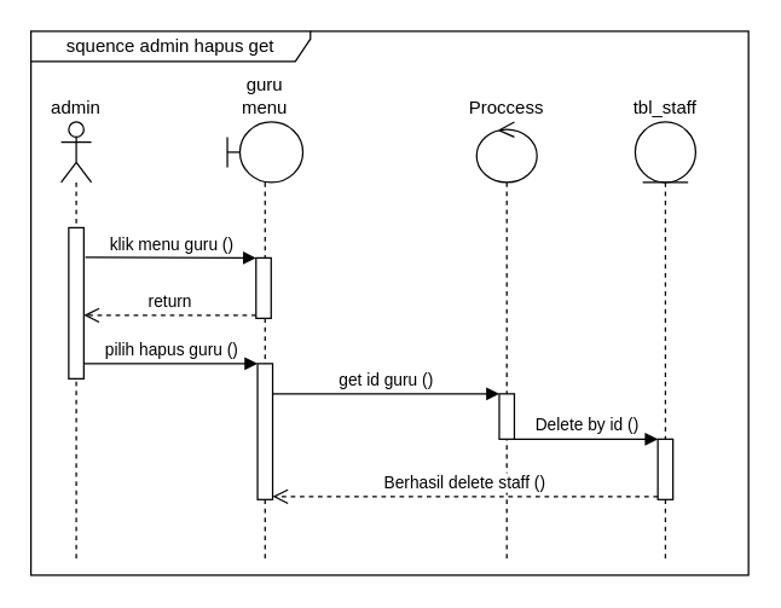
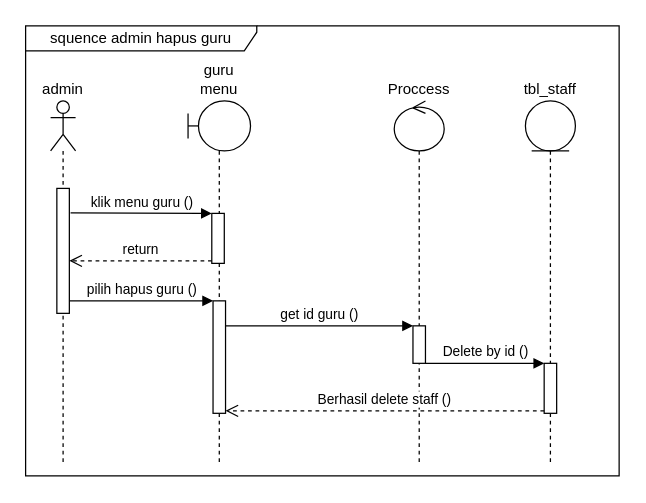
- <mxCell id="17" value="squence admin hapus get" style="shape=umlFrame;whiteSpace=wrap;html=1;width=185;height=20;" vertex="1" parent="1"><mxGeometry x="20" y="20" width="475" height="360" as="geometry" /></mxCell>
+ <mxCell id="17" value="squence admin hapus guru" style="shape=umlFrame;whiteSpace=wrap;html=1;width=185;height=20;" vertex="1" parent="1"><mxGeometry x="20" y="20" width="475" height="360" as="geometry" /></mxCell>
